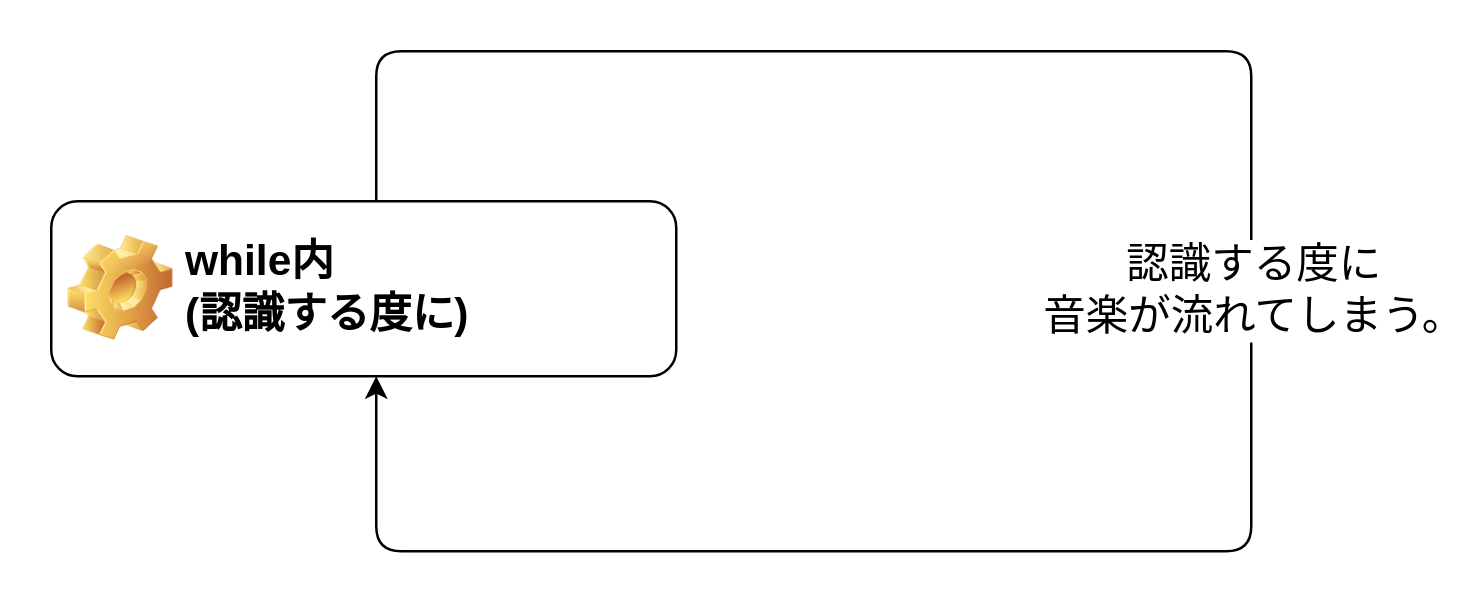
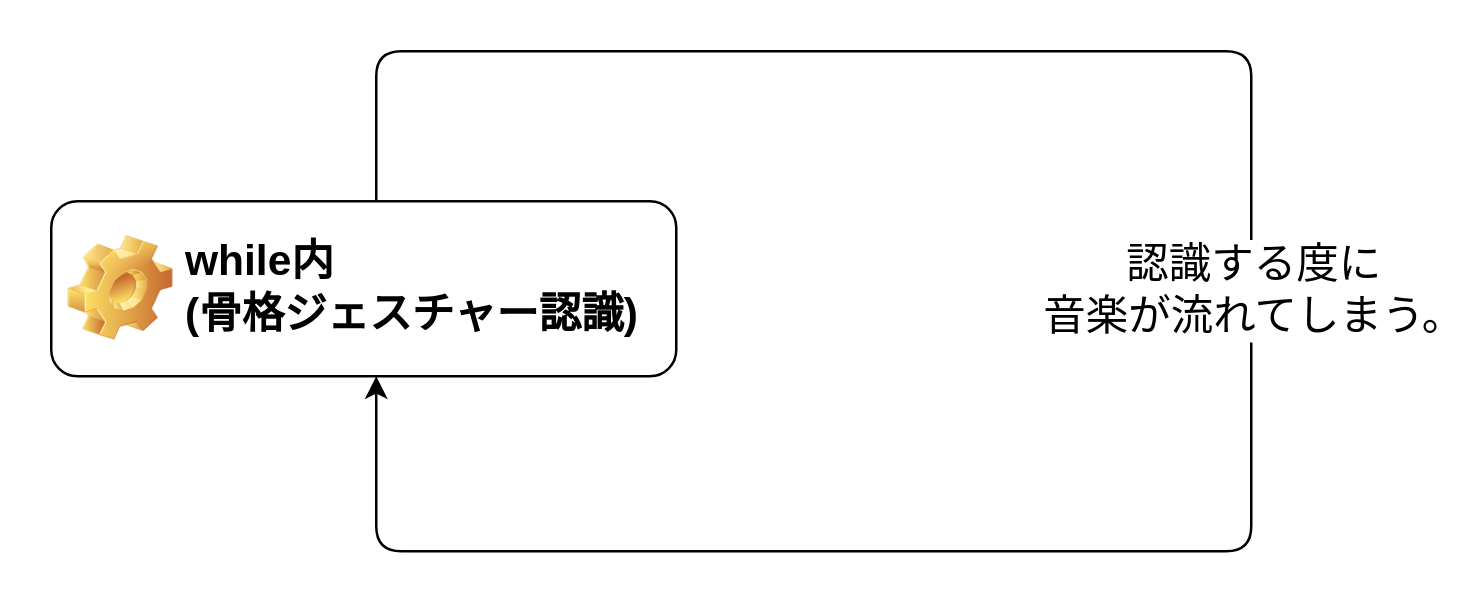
- <mxCell id="4" value="&lt;font style=&quot;font-size: 17px&quot;&gt;while内&lt;br&gt;(認識する度に)&lt;/font&gt;" style="label;whiteSpace=wrap;html=1;image=img/clipart/Gear_128x128.png" parent="1" vertex="1"><mxGeometry x="20" y="80" width="250" height="70" as="geometry" /></mxCell>
+ <mxCell id="4" value="&lt;font style=&quot;font-size: 17px&quot;&gt;while内&lt;br&gt;(骨格ジェスチャー認識)&lt;/font&gt;" style="label;whiteSpace=wrap;html=1;image=img/clipart/Gear_128x128.png" parent="1" vertex="1"><mxGeometry x="20" y="80" width="250" height="70" as="geometry" /></mxCell>
